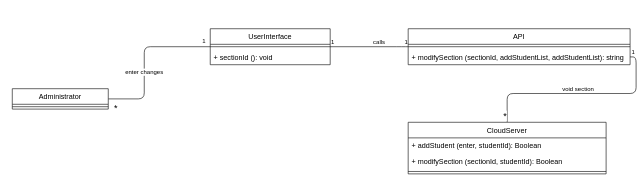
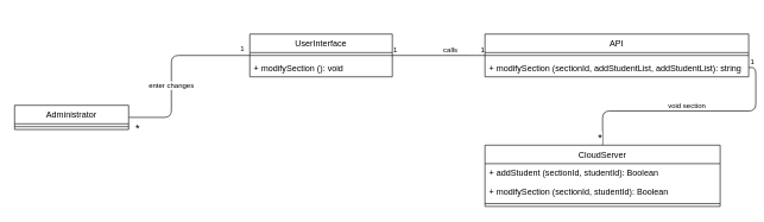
- <mxCell id="15" value="+ sectionId (): void" style="text;strokeColor=none;fillColor=none;align=left;verticalAlign=top;spacingLeft=4;spacingRight=4;overflow=hidden;rotatable=0;points=[[0,0.5],[1,0.5]];portConstraint=eastwest;" vertex="1" parent="13"><mxGeometry y="34" width="200" height="26" as="geometry" /></mxCell>
+ <mxCell id="15" value="+ modifySection (): void" style="text;strokeColor=none;fillColor=none;align=left;verticalAlign=top;spacingLeft=4;spacingRight=4;overflow=hidden;rotatable=0;points=[[0,0.5],[1,0.5]];portConstraint=eastwest;" vertex="1" parent="13"><mxGeometry y="34" width="200" height="26" as="geometry" /></mxCell>
- <mxCell id="20" value="+ addStudent (enter, studentId): Boolean" style="text;strokeColor=none;fillColor=none;align=left;verticalAlign=top;spacingLeft=4;spacingRight=4;overflow=hidden;rotatable=0;points=[[0,0.5],[1,0.5]];portConstraint=eastwest;" vertex="1" parent="19"><mxGeometry y="26" width="330" height="26" as="geometry" /></mxCell>
+ <mxCell id="20" value="+ addStudent (sectionId, studentId): Boolean" style="text;strokeColor=none;fillColor=none;align=left;verticalAlign=top;spacingLeft=4;spacingRight=4;overflow=hidden;rotatable=0;points=[[0,0.5],[1,0.5]];portConstraint=eastwest;" vertex="1" parent="19"><mxGeometry y="26" width="330" height="26" as="geometry" /></mxCell>
